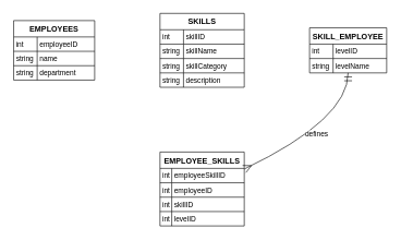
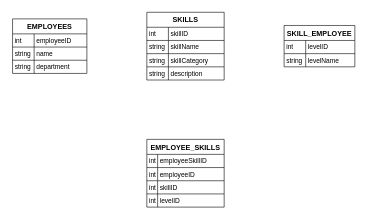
- <mxCell id="45" value="defines" style="curved=1;startArrow=ERmandOne;startSize=10;;endArrow=ERmany;endSize=10;;exitX=0.5;exitY=1;entryX=1;entryY=0.23;rounded=0;" edge="1" parent="1" source="25" target="32"><mxGeometry relative="1" as="geometry"><Array as="points"><mxPoint x="532" y="182" /></Array></mxGeometry></mxCell>
